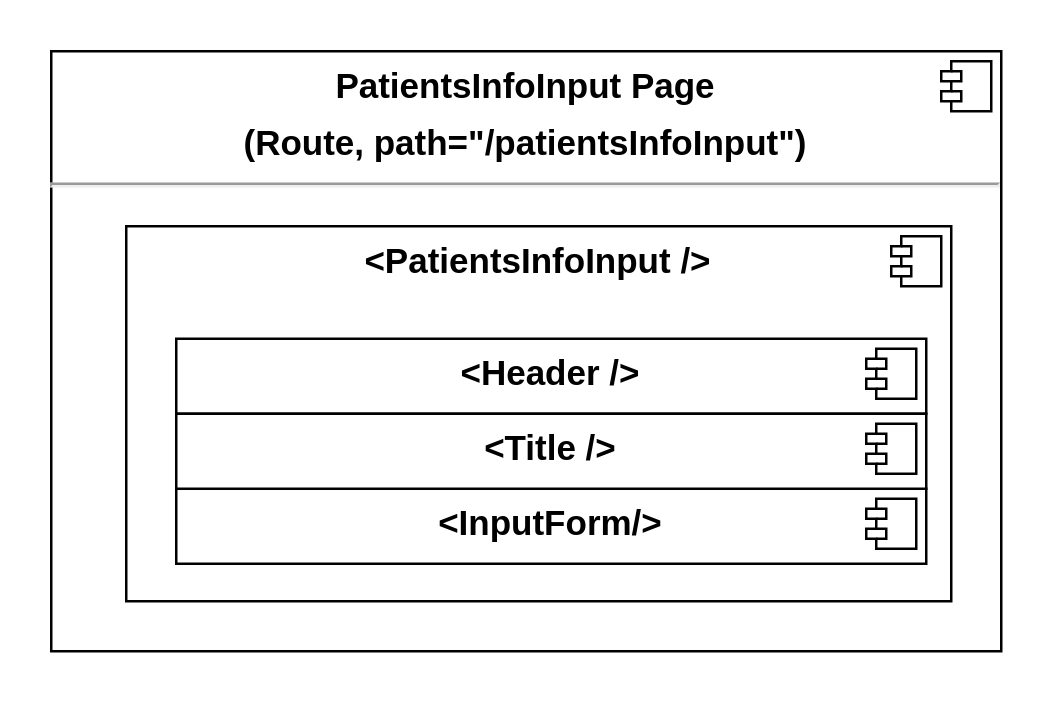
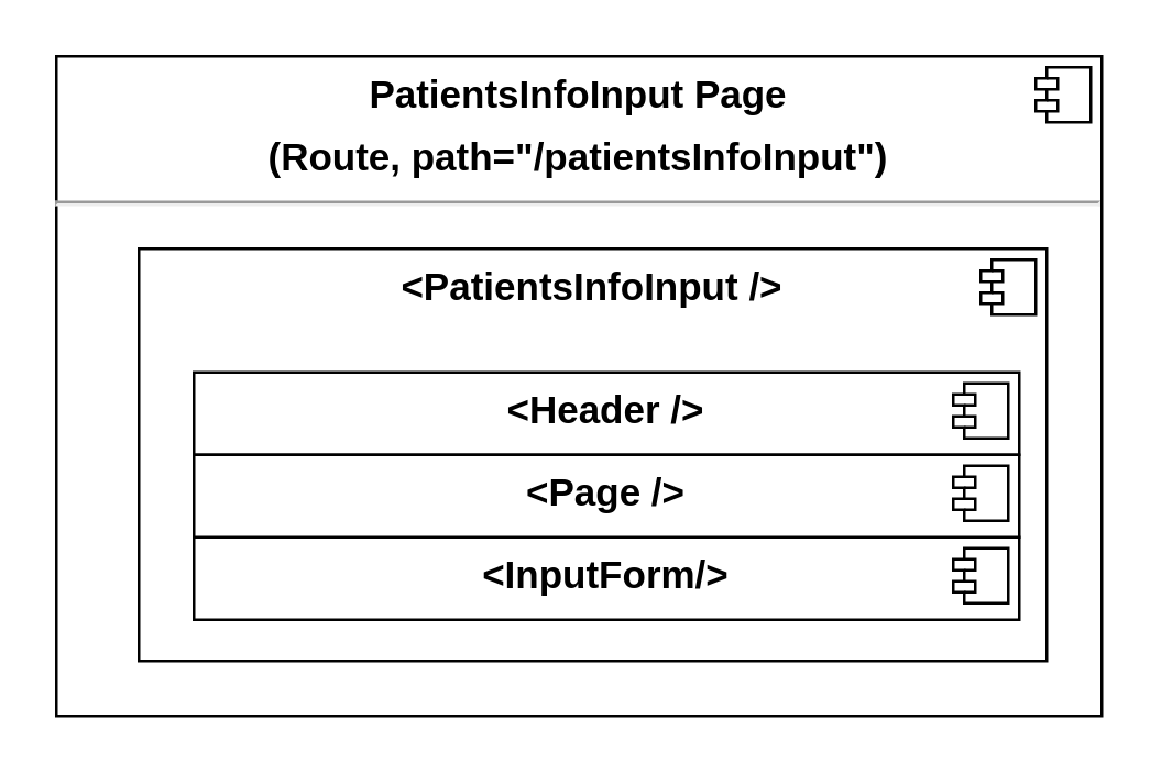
- <mxCell id="10" value="&lt;p style=&quot;margin: 6px 0px 0px; text-align: center; font-size: 14px;&quot;&gt;&lt;b style=&quot;font-size: 14px;&quot;&gt;&amp;lt;Title /&amp;gt;&lt;/b&gt;&lt;/p&gt;" style="align=left;overflow=fill;html=1;dropTarget=0;fontSize=14;spacing=2;" vertex="1" parent="1"><mxGeometry x="70" y="165" width="300" height="30" as="geometry" /></mxCell>
+ <mxCell id="10" value="&lt;p style=&quot;margin: 6px 0px 0px; text-align: center; font-size: 14px;&quot;&gt;&lt;b style=&quot;font-size: 14px;&quot;&gt;&amp;lt;Page /&amp;gt;&lt;/b&gt;&lt;/p&gt;" style="align=left;overflow=fill;html=1;dropTarget=0;fontSize=14;spacing=2;" vertex="1" parent="1"><mxGeometry x="70" y="165" width="300" height="30" as="geometry" /></mxCell>
